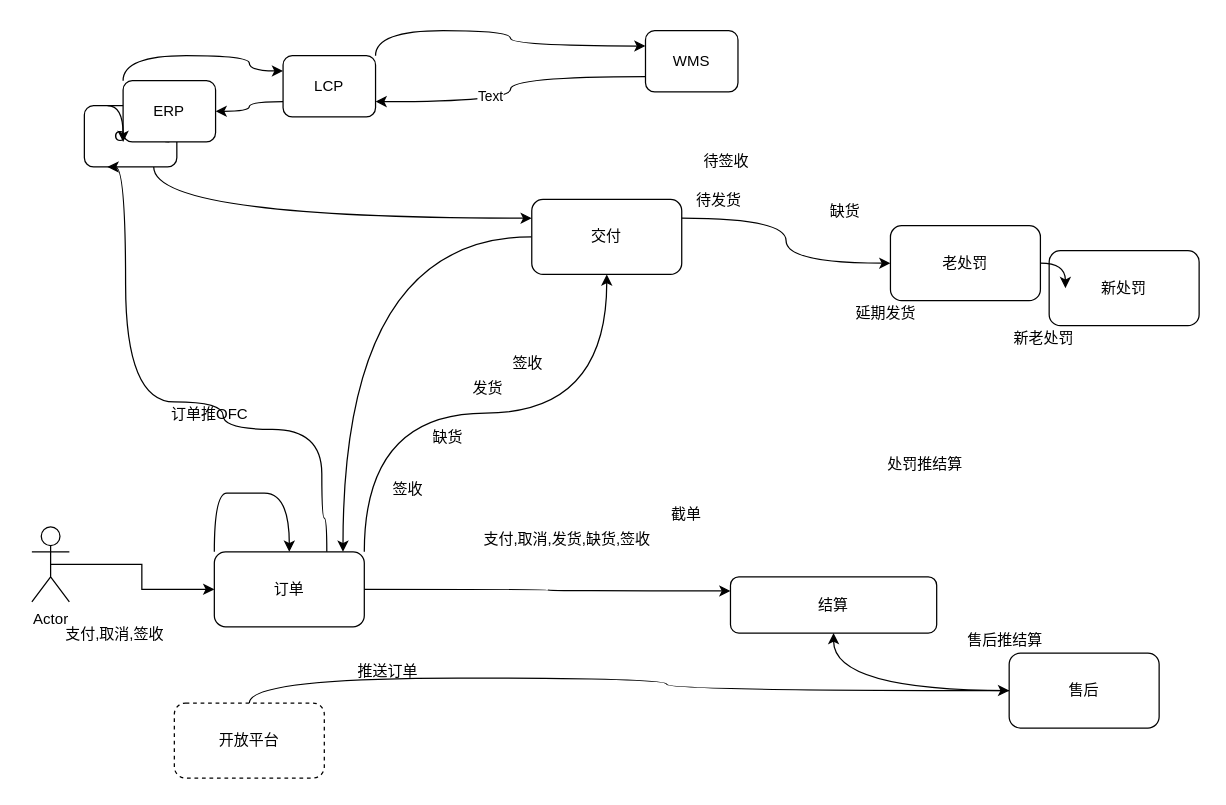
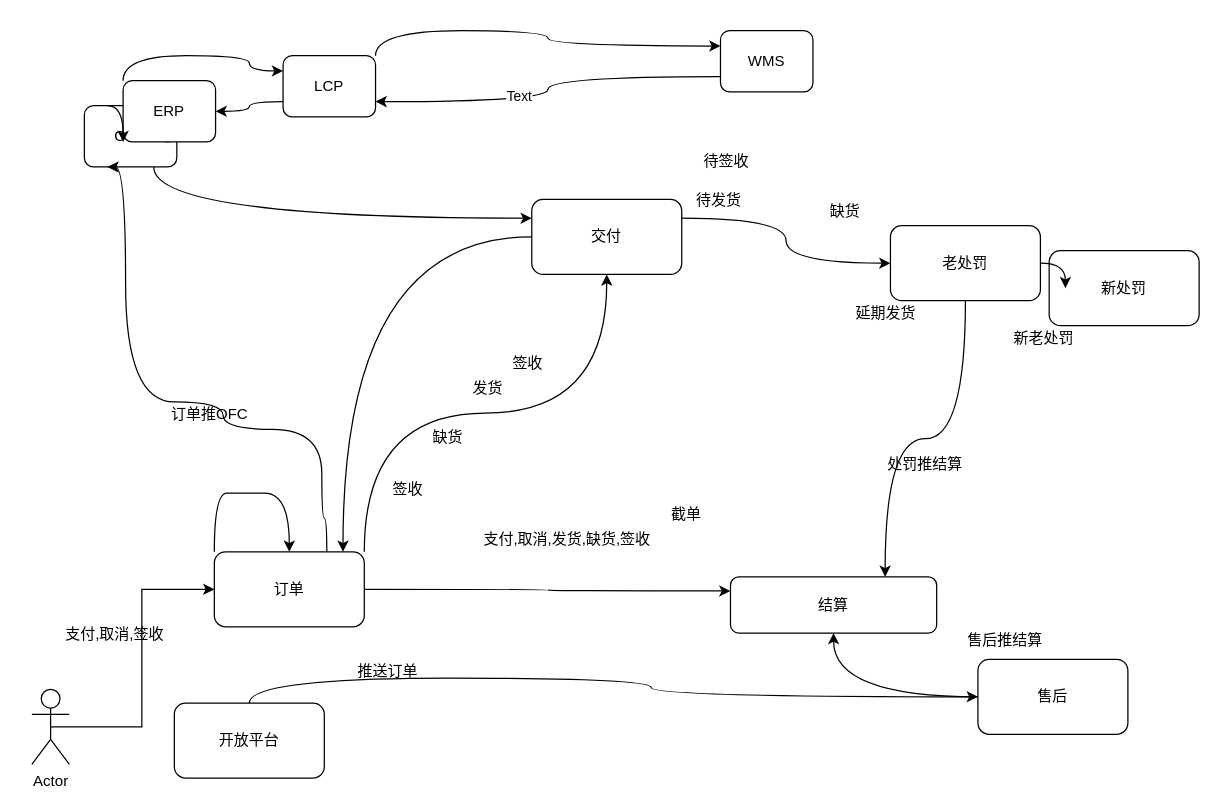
- <mxCell id="47" value="WMS" style="rounded=1;whiteSpace=wrap;html=1;" parent="2" vertex="1"><mxGeometry x="496" y="4" width="74" height="49" as="geometry" /></mxCell>
+ <mxCell id="47" value="WMS" style="rounded=1;whiteSpace=wrap;html=1;" parent="2" vertex="1"><mxGeometry x="556" y="4" width="74" height="49" as="geometry" /></mxCell>
+ <mxCell id="19" style="edgeStyle=orthogonalEdgeStyle;curved=1;rounded=0;orthogonalLoop=1;jettySize=auto;html=1;exitX=0.5;exitY=1;exitDx=0;exitDy=0;entryX=0.75;entryY=0;entryDx=0;entryDy=0;" parent="2" source="20" target="9" edge="1"><mxGeometry relative="1" as="geometry" /></mxCell>
- <mxCell id="3" value="Actor" style="shape=umlActor;verticalLabelPosition=bottom;verticalAlign=top;html=1;outlineConnect=0;" parent="2" vertex="1"><mxGeometry x="5" y="401" width="30" height="60" as="geometry" /></mxCell>
+ <mxCell id="3" value="Actor" style="shape=umlActor;verticalLabelPosition=bottom;verticalAlign=top;html=1;outlineConnect=0;" parent="2" vertex="1"><mxGeometry x="5" y="531" width="30" height="60" as="geometry" /></mxCell>
- <mxCell id="27" value="售后" style="rounded=1;whiteSpace=wrap;html=1;" parent="2" vertex="1"><mxGeometry x="787" y="502" width="120" height="60" as="geometry" /></mxCell>
+ <mxCell id="27" value="售后" style="rounded=1;whiteSpace=wrap;html=1;" parent="2" vertex="1"><mxGeometry x="762" y="507" width="120" height="60" as="geometry" /></mxCell>
- <mxCell id="32" value="开放平台" style="rounded=1;whiteSpace=wrap;html=1;dashed=1;" parent="2" vertex="1"><mxGeometry x="119" y="542" width="120" height="60" as="geometry" /></mxCell>
+ <mxCell id="32" value="开放平台" style="rounded=1;whiteSpace=wrap;html=1;" parent="2" vertex="1"><mxGeometry x="119" y="542" width="120" height="60" as="geometry" /></mxCell>
